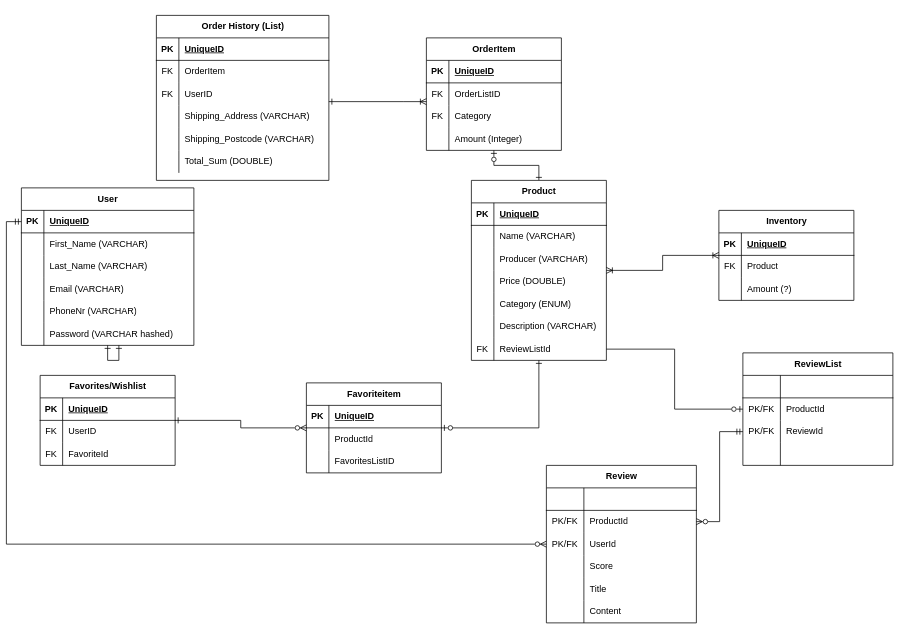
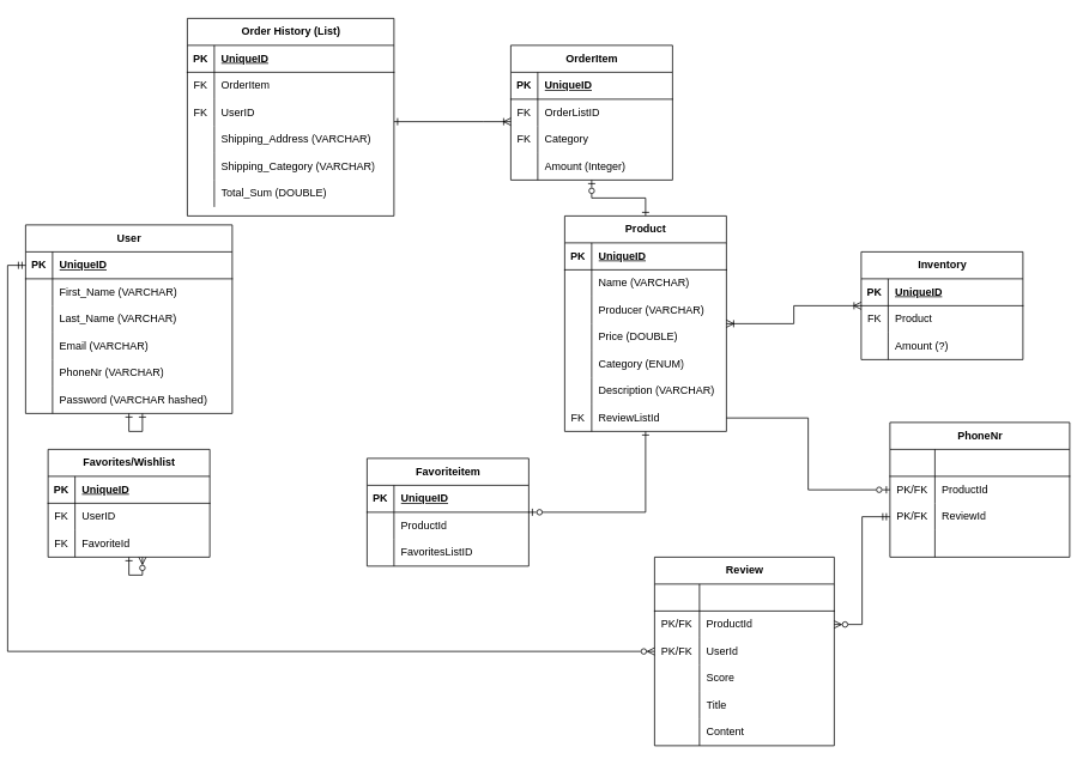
- <mxCell id="38" value="Shipping_Postcode (VARCHAR)" style="shape=partialRectangle;connectable=0;fillColor=none;top=0;left=0;bottom=0;right=0;align=left;spacingLeft=6;overflow=hidden;whiteSpace=wrap;html=1;" parent="36" vertex="1"><mxGeometry x="30" width="200" height="30" as="geometry"><mxRectangle width="200" height="30" as="alternateBounds" /></mxGeometry></mxCell>
+ <mxCell id="38" value="Shipping_Category (VARCHAR)" style="shape=partialRectangle;connectable=0;fillColor=none;top=0;left=0;bottom=0;right=0;align=left;spacingLeft=6;overflow=hidden;whiteSpace=wrap;html=1;" parent="36" vertex="1"><mxGeometry x="30" width="200" height="30" as="geometry"><mxRectangle width="200" height="30" as="alternateBounds" /></mxGeometry></mxCell>
- <mxCell id="111" value="ReviewList" style="shape=table;startSize=30;container=1;collapsible=1;childLayout=tableLayout;fixedRows=1;rowLines=0;fontStyle=1;align=center;resizeLast=1;html=1;" parent="1" vertex="1"><mxGeometry x="982" y="470" width="200" height="150" as="geometry" /></mxCell>
+ <mxCell id="111" value="PhoneNr" style="shape=table;startSize=30;container=1;collapsible=1;childLayout=tableLayout;fixedRows=1;rowLines=0;fontStyle=1;align=center;resizeLast=1;html=1;" parent="1" vertex="1"><mxGeometry x="982" y="470" width="200" height="150" as="geometry" /></mxCell>
- <mxCell id="76" style="edgeStyle=orthogonalEdgeStyle;rounded=0;orthogonalLoop=1;jettySize=auto;html=1;startArrow=ERone;startFill=0;endArrow=ERzeroToMany;endFill=0;" parent="1" source="77" target="88" edge="1"><mxGeometry relative="1" as="geometry" /></mxCell>
+ <mxCell id="76" style="edgeStyle=orthogonalEdgeStyle;rounded=0;orthogonalLoop=1;jettySize=auto;html=1;startArrow=ERone;startFill=0;endArrow=ERzeroToMany;endFill=0;" parent="1" source="77" target="86" edge="1"><mxGeometry relative="1" as="geometry" /></mxCell>
